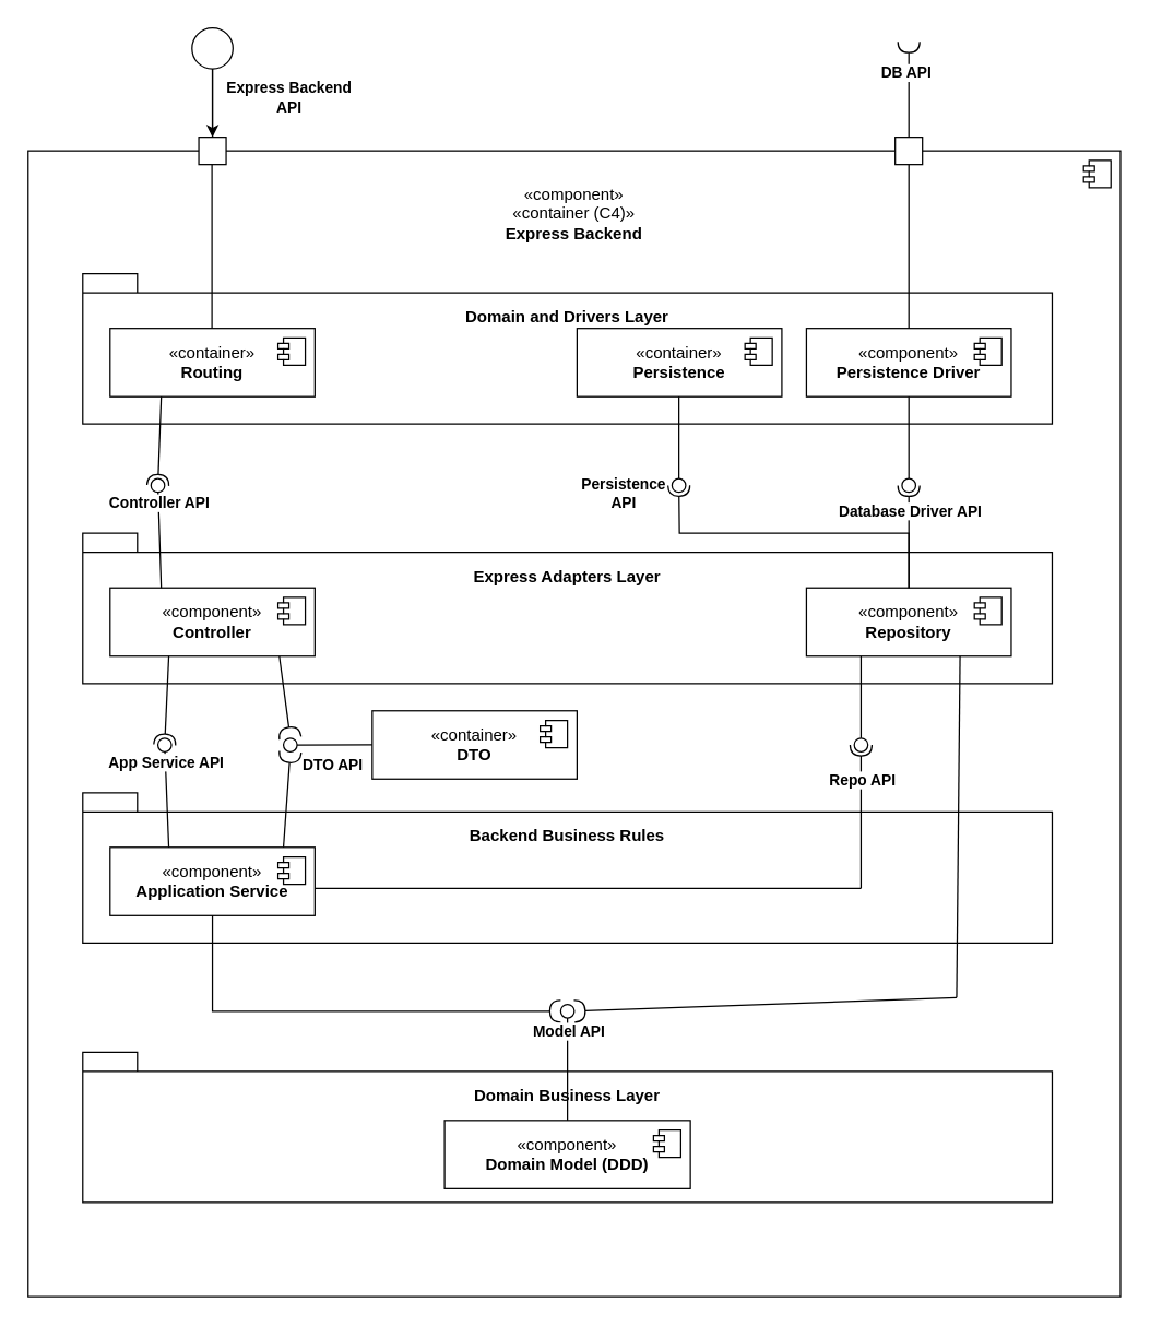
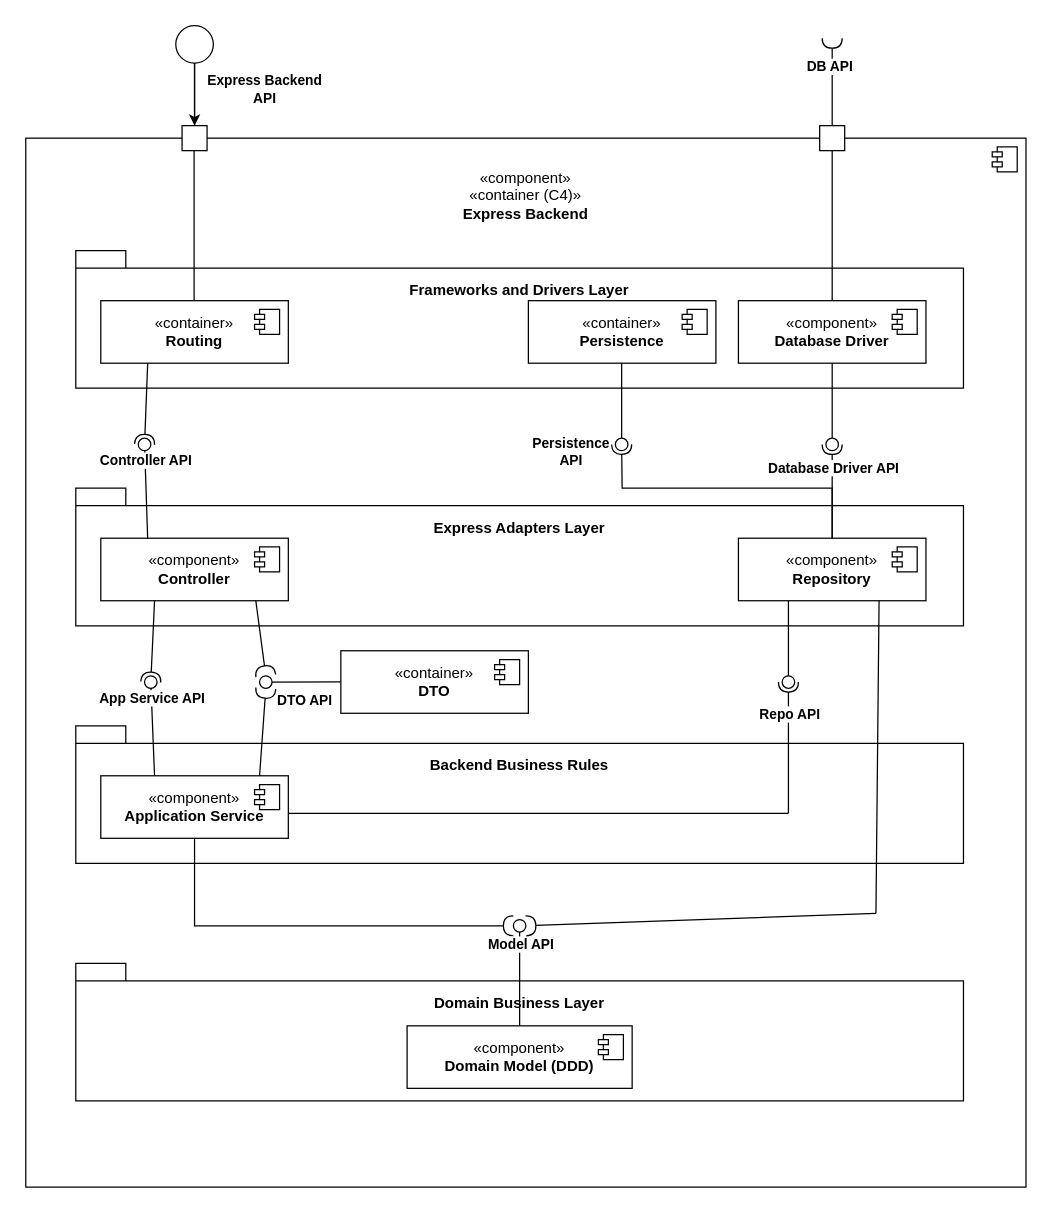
- <mxCell id="4" value="Domain and Drivers Layer&lt;div&gt;&lt;br&gt;&lt;/div&gt;&lt;div&gt;&lt;br&gt;&lt;/div&gt;&lt;div&gt;&lt;br&gt;&lt;/div&gt;&lt;div&gt;&lt;br&gt;&lt;/div&gt;" style="shape=folder;fontStyle=1;spacingTop=10;tabWidth=40;tabHeight=14;tabPosition=left;html=1;whiteSpace=wrap;" parent="1" vertex="1"><mxGeometry x="60" y="200" width="710" height="110" as="geometry" /></mxCell>
+ <mxCell id="4" value="Frameworks and Drivers Layer&lt;div&gt;&lt;br&gt;&lt;/div&gt;&lt;div&gt;&lt;br&gt;&lt;/div&gt;&lt;div&gt;&lt;br&gt;&lt;/div&gt;&lt;div&gt;&lt;br&gt;&lt;/div&gt;" style="shape=folder;fontStyle=1;spacingTop=10;tabWidth=40;tabHeight=14;tabPosition=left;html=1;whiteSpace=wrap;" parent="1" vertex="1"><mxGeometry x="60" y="200" width="710" height="110" as="geometry" /></mxCell>
- <mxCell id="10" value="«component»&lt;br&gt;&lt;b&gt;Persistence Driver&lt;/b&gt;" style="html=1;dropTarget=0;whiteSpace=wrap;" parent="1" vertex="1"><mxGeometry x="590" y="240" width="150" height="50" as="geometry" /></mxCell>
+ <mxCell id="10" value="«component»&lt;br&gt;&lt;b&gt;Database Driver&lt;/b&gt;" style="html=1;dropTarget=0;whiteSpace=wrap;" parent="1" vertex="1"><mxGeometry x="590" y="240" width="150" height="50" as="geometry" /></mxCell>
